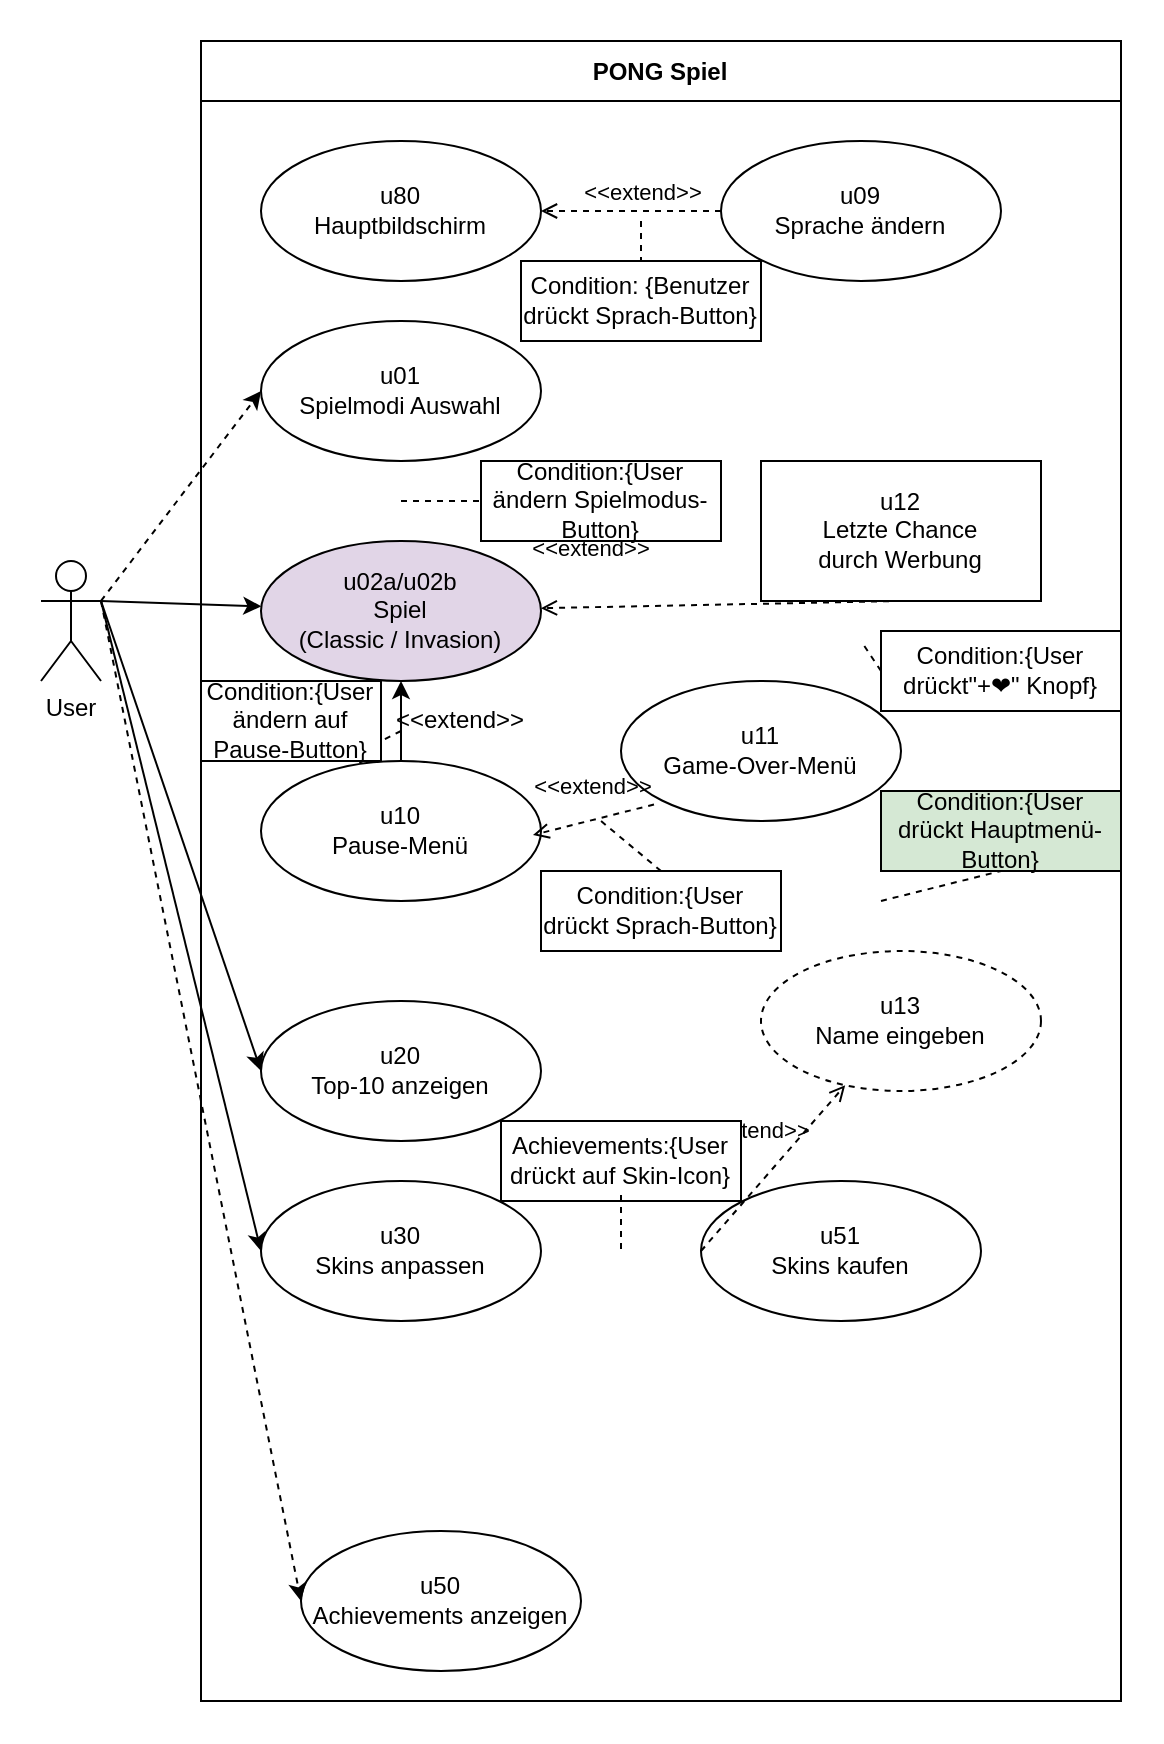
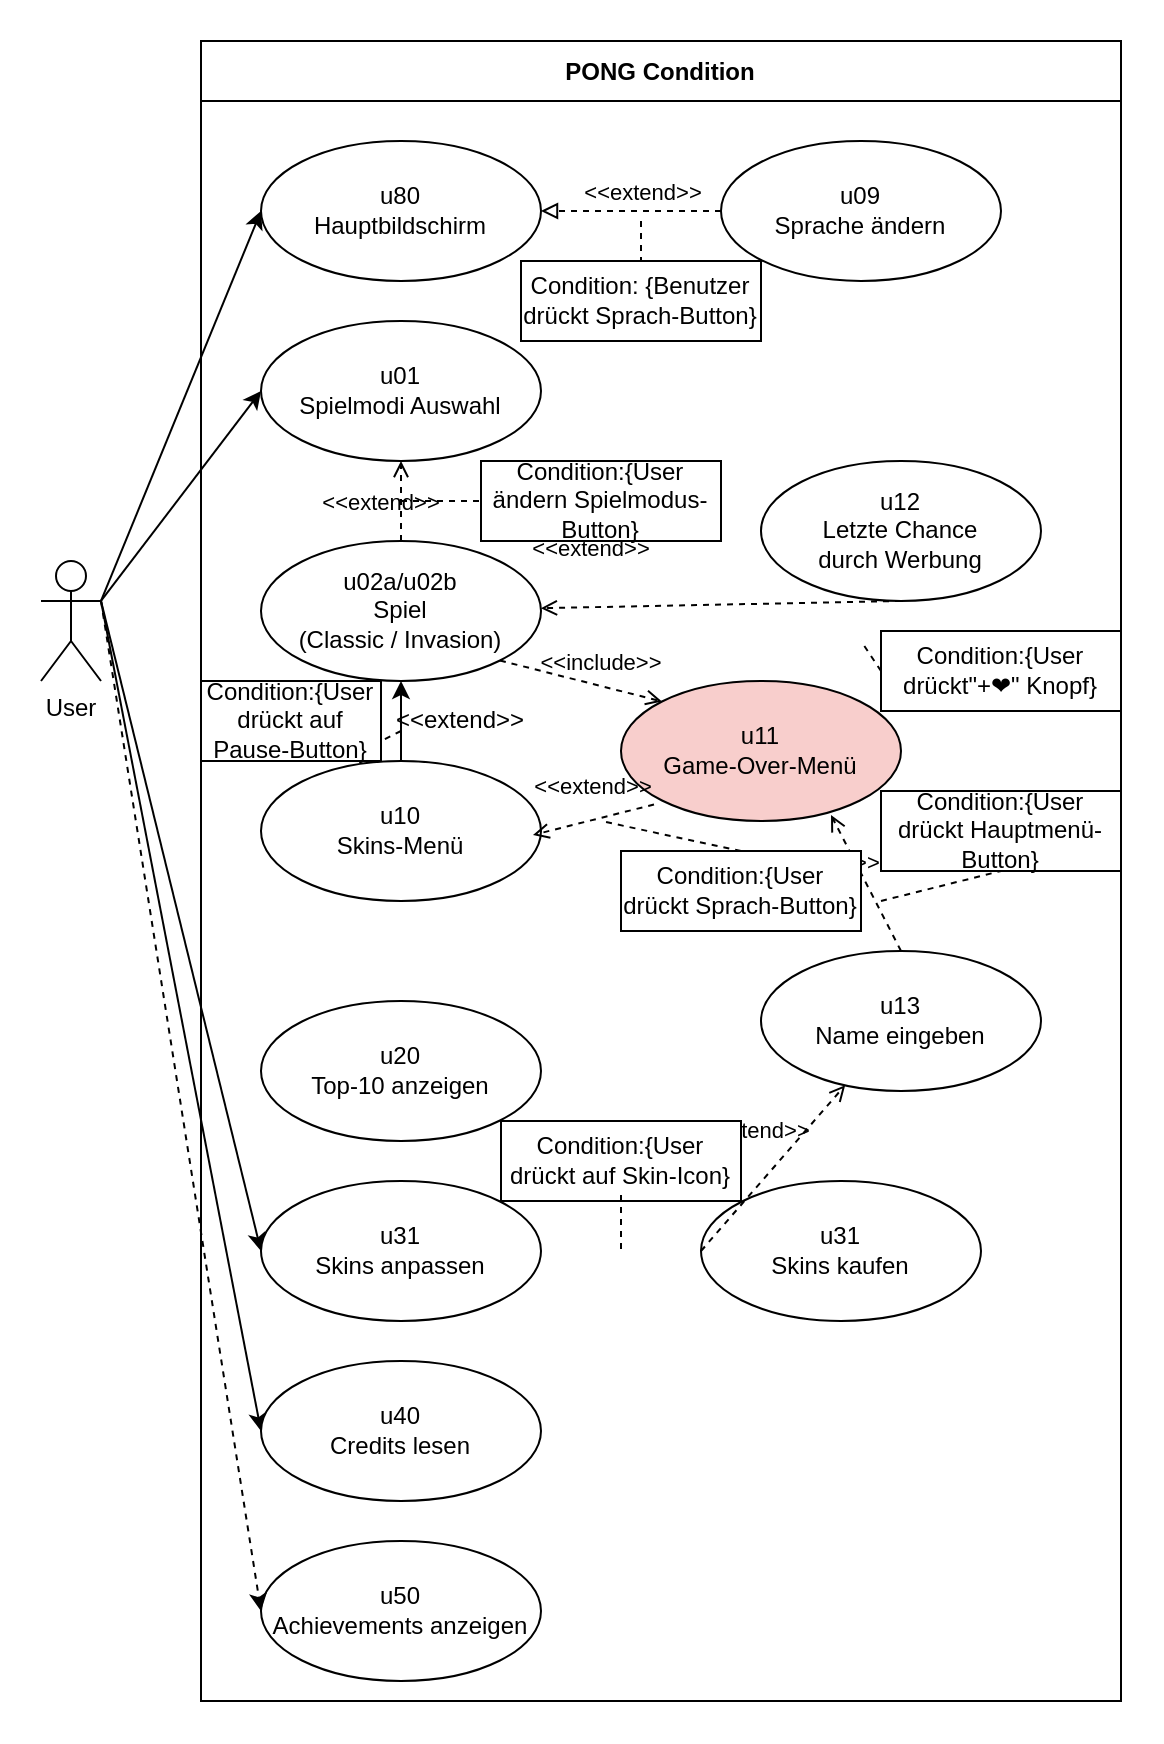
- <mxCell id="8" value="PONG Spiel" style="swimlane;startSize=30;" parent="1" vertex="1"><mxGeometry x="100" y="20" width="460" height="830" as="geometry" /></mxCell>
+ <mxCell id="8" value="PONG Condition" style="swimlane;startSize=30;" parent="1" vertex="1"><mxGeometry x="100" y="20" width="460" height="830" as="geometry" /></mxCell>
- <mxCell id="27" value="&amp;lt;&amp;lt;extend&amp;gt;&amp;gt;" style="html=1;verticalAlign=bottom;labelBackgroundColor=none;endArrow=open;endFill=0;dashed=1;rounded=0;entryX=1;entryY=0.5;entryDx=0;entryDy=0;exitX=0;exitY=0.5;exitDx=0;exitDy=0;" parent="8" source="25" target="21" edge="1"><mxGeometry x="-0.143" width="160" relative="1" as="geometry"><mxPoint x="220" y="85" as="sourcePoint" /><mxPoint x="110" y="220" as="targetPoint" /><mxPoint as="offset" /></mxGeometry></mxCell>
+ <mxCell id="27" value="&amp;lt;&amp;lt;extend&amp;gt;&amp;gt;" style="html=1;verticalAlign=bottom;labelBackgroundColor=none;endArrow=block;endFill=0;dashed=1;rounded=0;entryX=1;entryY=0.5;entryDx=0;entryDy=0;exitX=0;exitY=0.5;exitDx=0;exitDy=0;" parent="8" source="25" target="21" edge="1"><mxGeometry x="-0.143" width="160" relative="1" as="geometry"><mxPoint x="220" y="85" as="sourcePoint" /><mxPoint x="110" y="220" as="targetPoint" /><mxPoint as="offset" /></mxGeometry></mxCell>
+ <mxCell id="26" value="&amp;lt;&amp;lt;extend&amp;gt;&amp;gt;" style="html=1;verticalAlign=bottom;labelBackgroundColor=none;endArrow=open;endFill=0;dashed=1;rounded=0;entryX=0.5;entryY=1;entryDx=0;entryDy=0;" parent="8" source="22" target="10" edge="1"><mxGeometry x="-0.5" y="10" width="160" relative="1" as="geometry"><mxPoint x="100" y="250" as="sourcePoint" /><mxPoint x="318" y="330" as="targetPoint" /><mxPoint as="offset" /></mxGeometry></mxCell>
- <mxCell id="9" value="u12&lt;br&gt;Letzte Chance&lt;br&gt;durch Werbung" style="whiteSpace=wrap;html=1;rounded=0;" parent="8" vertex="1"><mxGeometry x="280" y="210" width="140" height="70" as="geometry" /></mxCell>
+ <mxCell id="9" value="u12&lt;br&gt;Letzte Chance&lt;br&gt;durch Werbung" style="ellipse;whiteSpace=wrap;html=1;" parent="8" vertex="1"><mxGeometry x="280" y="210" width="140" height="70" as="geometry" /></mxCell>
- <mxCell id="2" style="rounded=0;orthogonalLoop=1;jettySize=auto;html=1;exitX=1;exitY=0.333;exitDx=0;exitDy=0;exitPerimeter=0;entryX=0;entryY=0.5;entryDx=0;entryDy=0;dashed=1;" parent="1" source="7" target="10" edge="1"><mxGeometry relative="1" as="geometry"><mxPoint x="150" y="75" as="targetPoint" /></mxGeometry></mxCell>
+ <mxCell id="2" style="rounded=0;orthogonalLoop=1;jettySize=auto;html=1;exitX=1;exitY=0.333;exitDx=0;exitDy=0;exitPerimeter=0;entryX=0;entryY=0.5;entryDx=0;entryDy=0;" parent="1" source="7" target="10" edge="1"><mxGeometry relative="1" as="geometry"><mxPoint x="150" y="75" as="targetPoint" /></mxGeometry></mxCell>
- <mxCell id="6" style="rounded=0;orthogonalLoop=1;jettySize=auto;html=1;exitX=1;exitY=0.333;exitDx=0;exitDy=0;exitPerimeter=0;" parent="1" source="7" target="22" edge="1"><mxGeometry relative="1" as="geometry" /></mxCell>
+ <mxCell id="6" style="rounded=0;orthogonalLoop=1;jettySize=auto;html=1;exitX=1;exitY=0.333;exitDx=0;exitDy=0;exitPerimeter=0;entryX=0;entryY=0.5;entryDx=0;entryDy=0;" parent="1" source="7" target="21" edge="1"><mxGeometry relative="1" as="geometry" /></mxCell>
- <mxCell id="22" value="u02a/u02b&lt;br&gt;Spiel&lt;br&gt;(Classic / Invasion)" style="ellipse;whiteSpace=wrap;html=1;fillColor=#e1d5e7;" parent="8" vertex="1"><mxGeometry x="30" y="250" width="140" height="70" as="geometry" /></mxCell>
+ <mxCell id="22" value="u02a/u02b&lt;br&gt;Spiel&lt;br&gt;(Classic / Invasion)" style="ellipse;whiteSpace=wrap;html=1;" parent="8" vertex="1"><mxGeometry x="30" y="250" width="140" height="70" as="geometry" /></mxCell>
+ <mxCell id="24" value="&amp;lt;&amp;lt;include&amp;gt;&amp;gt;" style="html=1;verticalAlign=bottom;labelBackgroundColor=none;endArrow=open;endFill=0;dashed=1;rounded=0;curved=1;entryX=0;entryY=0;entryDx=0;entryDy=0;exitX=1;exitY=1;exitDx=0;exitDy=0;" parent="8" source="22" target="23" edge="1"><mxGeometry x="0.232" y="2" width="160" relative="1" as="geometry"><mxPoint x="110" y="320" as="sourcePoint" /><mxPoint x="110" y="370" as="targetPoint" /><mxPoint x="1" as="offset" /></mxGeometry></mxCell>
- <mxCell id="37" value="Condition:{User ändern auf Pause-Button}" style="rounded=0;whiteSpace=wrap;html=1;" vertex="1" parent="8"><mxGeometry y="320" width="90" height="40" as="geometry" /></mxCell>
+ <mxCell id="37" value="Condition:{User drückt auf Pause-Button}" style="rounded=0;whiteSpace=wrap;html=1;" vertex="1" parent="8"><mxGeometry y="320" width="90" height="40" as="geometry" /></mxCell>
- <mxCell id="23" value="u11&lt;br&gt;Game-Over-Menü" style="ellipse;whiteSpace=wrap;html=1;" parent="8" vertex="1"><mxGeometry x="210" y="320" width="140" height="70" as="geometry" /></mxCell>
+ <mxCell id="23" value="u11&lt;br&gt;Game-Over-Menü" style="ellipse;whiteSpace=wrap;html=1;fillColor=#f8cecc;" parent="8" vertex="1"><mxGeometry x="210" y="320" width="140" height="70" as="geometry" /></mxCell>
- <mxCell id="3" style="edgeStyle=none;rounded=0;orthogonalLoop=1;jettySize=auto;html=1;exitX=1;exitY=0.333;exitDx=0;exitDy=0;exitPerimeter=0;entryX=0;entryY=0.5;entryDx=0;entryDy=0;" parent="1" source="7" target="11" edge="1"><mxGeometry relative="1" as="geometry" /></mxCell>
- <mxCell id="15" value="u10&lt;br&gt;Pause-Menü" style="ellipse;whiteSpace=wrap;html=1;" parent="8" vertex="1"><mxGeometry x="30" y="360" width="140" height="70" as="geometry" /></mxCell>
+ <mxCell id="15" value="u10&lt;br&gt;Skins-Menü" style="ellipse;whiteSpace=wrap;html=1;" parent="8" vertex="1"><mxGeometry x="30" y="360" width="140" height="70" as="geometry" /></mxCell>
- <mxCell id="35" value="Condition:{User drückt Hauptmenü-Button}" style="rounded=0;whiteSpace=wrap;html=1;fillColor=#d5e8d4;" vertex="1" parent="8"><mxGeometry x="340" y="375" width="120" height="40" as="geometry" /></mxCell>
+ <mxCell id="35" value="Condition:{User drückt Hauptmenü-Button}" style="rounded=0;whiteSpace=wrap;html=1;" vertex="1" parent="8"><mxGeometry x="340" y="375" width="120" height="40" as="geometry" /></mxCell>
+ <mxCell id="20" value="&amp;lt;&amp;lt;extend&amp;gt;&amp;gt;" style="html=1;verticalAlign=bottom;labelBackgroundColor=none;endArrow=open;endFill=0;dashed=1;rounded=0;exitX=0.5;exitY=0;exitDx=0;exitDy=0;entryX=0.75;entryY=0.957;entryDx=0;entryDy=0;entryPerimeter=0;" parent="8" source="19" target="23" edge="1"><mxGeometry x="0.292" y="20" width="160" relative="1" as="geometry"><mxPoint x="244.503" y="420.251" as="sourcePoint" /><mxPoint x="194.386" y="375.486" as="targetPoint" /><mxPoint y="-1" as="offset" /></mxGeometry></mxCell>
- <mxCell id="34" value="Condition:{User drückt Sprach-Button}" style="rounded=0;whiteSpace=wrap;html=1;" vertex="1" parent="8"><mxGeometry x="170" y="415" width="120" height="40" as="geometry" /></mxCell>
+ <mxCell id="34" value="Condition:{User drückt Sprach-Button}" style="rounded=0;whiteSpace=wrap;html=1;" vertex="1" parent="8"><mxGeometry x="210" y="405" width="120" height="40" as="geometry" /></mxCell>
- <mxCell id="19" value="u13&lt;br&gt;Name eingeben" style="ellipse;whiteSpace=wrap;html=1;dashed=1;" parent="8" vertex="1"><mxGeometry x="280" y="455" width="140" height="70" as="geometry" /></mxCell>
+ <mxCell id="19" value="u13&lt;br&gt;Name eingeben" style="ellipse;whiteSpace=wrap;html=1;" parent="8" vertex="1"><mxGeometry x="280" y="455" width="140" height="70" as="geometry" /></mxCell>
- <mxCell id="38" value="Achievements:{User drückt auf Skin-Icon}" style="rounded=0;whiteSpace=wrap;html=1;" vertex="1" parent="8"><mxGeometry x="150" y="540" width="120" height="40" as="geometry" /></mxCell>
+ <mxCell id="38" value="Condition:{User drückt auf Skin-Icon}" style="rounded=0;whiteSpace=wrap;html=1;" vertex="1" parent="8"><mxGeometry x="150" y="540" width="120" height="40" as="geometry" /></mxCell>
- <mxCell id="12" value="u30&lt;br&gt;Skins anpassen" style="ellipse;whiteSpace=wrap;html=1;" parent="8" vertex="1"><mxGeometry x="30" y="570" width="140" height="70" as="geometry" /></mxCell>
+ <mxCell id="12" value="u31&lt;br&gt;Skins anpassen" style="ellipse;whiteSpace=wrap;html=1;" parent="8" vertex="1"><mxGeometry x="30" y="570" width="140" height="70" as="geometry" /></mxCell>
- <mxCell id="16" value="u51&lt;br&gt;Skins kaufen" style="ellipse;whiteSpace=wrap;html=1;" parent="8" vertex="1"><mxGeometry x="250" y="570" width="140" height="70" as="geometry" /></mxCell>
+ <mxCell id="16" value="u31&lt;br&gt;Skins kaufen" style="ellipse;whiteSpace=wrap;html=1;" parent="8" vertex="1"><mxGeometry x="250" y="570" width="140" height="70" as="geometry" /></mxCell>
+ <mxCell id="5" style="edgeStyle=none;rounded=0;orthogonalLoop=1;jettySize=auto;html=1;exitX=1;exitY=0.333;exitDx=0;exitDy=0;exitPerimeter=0;entryX=0;entryY=0.5;entryDx=0;entryDy=0;" parent="1" source="7" target="13" edge="1"><mxGeometry relative="1" as="geometry" /></mxCell>
+ <mxCell id="13" value="u40&lt;br&gt;Credits lesen" style="ellipse;whiteSpace=wrap;html=1;" parent="8" vertex="1"><mxGeometry x="30" y="660" width="140" height="70" as="geometry" /></mxCell>
- <mxCell id="29" value="u50&lt;br&gt;Achievements anzeigen" style="ellipse;whiteSpace=wrap;html=1;" parent="8" vertex="1"><mxGeometry x="50" y="745" width="140" height="70" as="geometry" /></mxCell>
+ <mxCell id="29" value="u50&lt;br&gt;Achievements anzeigen" style="ellipse;whiteSpace=wrap;html=1;" parent="8" vertex="1"><mxGeometry x="30" y="750" width="140" height="70" as="geometry" /></mxCell>
